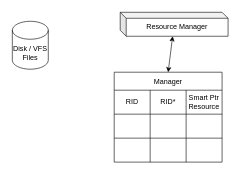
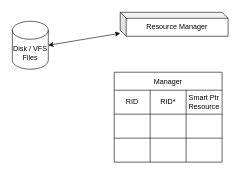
+ <mxCell id="17" value="" style="endArrow=classic;startArrow=classic;html=1;rounded=0;exitX=1;exitY=0.5;exitDx=0;exitDy=0;exitPerimeter=0;" edge="1" parent="1" source="16" target="2"><mxGeometry width="50" height="50" relative="1" as="geometry"><mxPoint x="190" y="60" as="sourcePoint" /><mxPoint x="240" y="10" as="targetPoint" /></mxGeometry></mxCell>
- <mxCell id="18" value="" style="endArrow=classic;startArrow=classic;html=1;rounded=0;exitX=0.5;exitY=0;exitDx=0;exitDy=0;" edge="1" parent="1" source="3" target="2"><mxGeometry width="50" height="50" relative="1" as="geometry"><mxPoint x="330" y="100" as="sourcePoint" /><mxPoint x="280" y="62" as="targetPoint" /></mxGeometry></mxCell>
